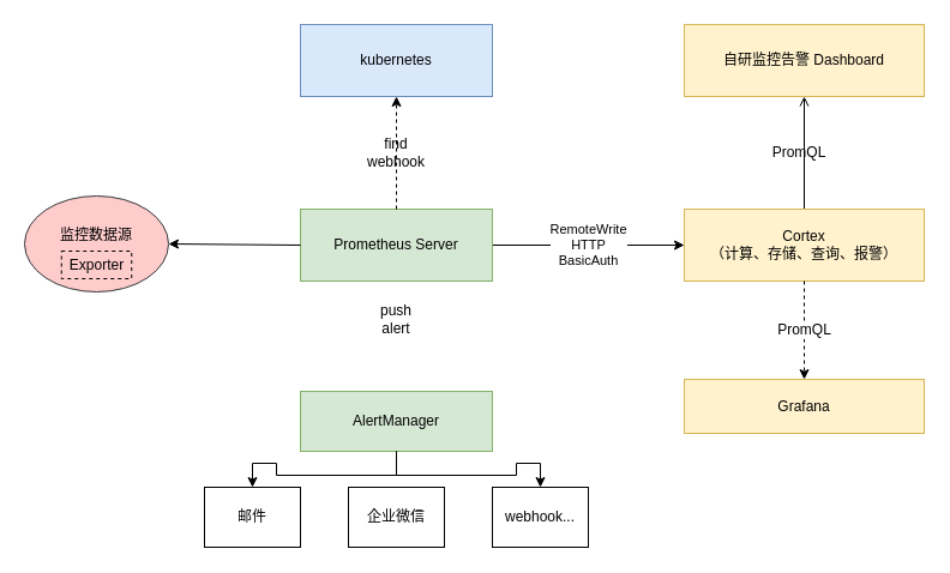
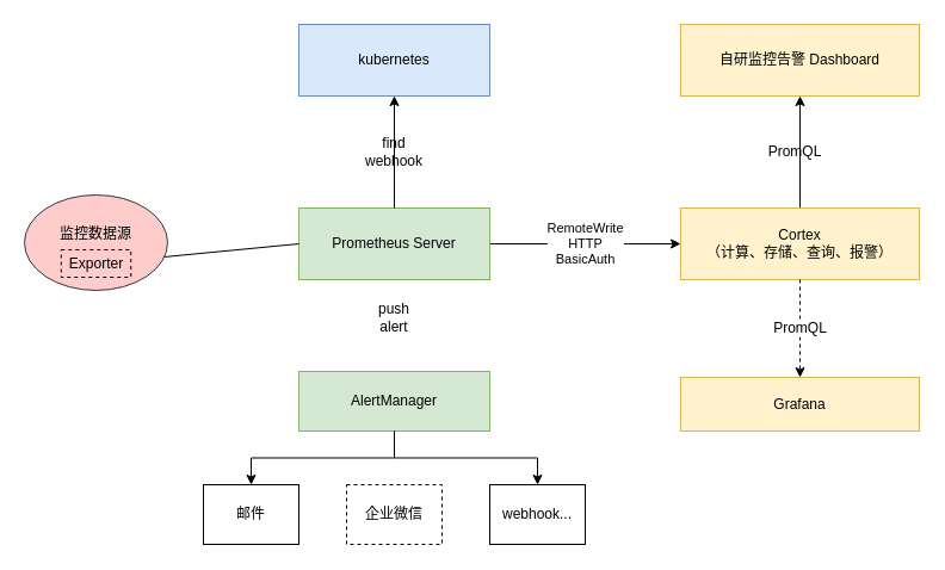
- <mxCell id="5" value="" style="edgeStyle=none;rounded=0;orthogonalLoop=1;jettySize=auto;html=1;exitX=0.5;exitY=0;exitDx=0;exitDy=0;endArrow=open;" parent="1" source="6" target="11" edge="1"><mxGeometry relative="1" as="geometry"><mxPoint x="1225.49" y="204.85" as="targetPoint" /></mxGeometry></mxCell>
+ <mxCell id="5" value="" style="edgeStyle=none;rounded=0;orthogonalLoop=1;jettySize=auto;html=1;exitX=0.5;exitY=0;exitDx=0;exitDy=0;" parent="1" source="6" target="11" edge="1"><mxGeometry relative="1" as="geometry"><mxPoint x="1225.49" y="204.85" as="targetPoint" /></mxGeometry></mxCell>
- <mxCell id="14" value="" style="endArrow=classic;html=1;entryX=0.5;entryY=1;entryDx=0;entryDy=0;exitX=0.5;exitY=0;exitDx=0;exitDy=0;dashed=1;" parent="1" source="3" target="13" edge="1"><mxGeometry width="50" height="50" relative="1" as="geometry"><mxPoint x="250" y="146" as="sourcePoint" /><mxPoint x="300" y="96" as="targetPoint" /></mxGeometry></mxCell>
+ <mxCell id="14" value="" style="endArrow=classic;html=1;entryX=0.5;entryY=1;entryDx=0;entryDy=0;exitX=0.5;exitY=0;exitDx=0;exitDy=0;" parent="1" source="3" target="13" edge="1"><mxGeometry width="50" height="50" relative="1" as="geometry"><mxPoint x="250" y="146" as="sourcePoint" /><mxPoint x="300" y="96" as="targetPoint" /></mxGeometry></mxCell>
- <mxCell id="4" value="" style="edgeStyle=none;rounded=0;orthogonalLoop=1;jettySize=auto;html=1;entryX=1;entryY=0.5;entryDx=0;entryDy=0;exitX=0;exitY=0.5;exitDx=0;exitDy=0;" parent="1" source="3" target="8" edge="1"><mxGeometry relative="1" as="geometry"><mxPoint x="220" y="136" as="sourcePoint" /><mxPoint x="190" y="36" as="targetPoint" /></mxGeometry></mxCell>
+ <mxCell id="4" value="" style="edgeStyle=none;rounded=0;orthogonalLoop=1;jettySize=auto;html=1;exitX=0;exitY=0.5;exitDx=0;exitDy=0;" parent="1" source="3" target="9" edge="1"><mxGeometry relative="1" as="geometry"><mxPoint x="220" y="136" as="sourcePoint" /><mxPoint x="190" y="36" as="targetPoint" /></mxGeometry></mxCell>
- <mxCell id="15" value="AlertManager" style="rounded=0;whiteSpace=wrap;html=1;fillColor=#d5e8d4;strokeColor=#82b366;" parent="1" vertex="1"><mxGeometry x="250" y="326" width="160" height="50" as="geometry" /></mxCell>
+ <mxCell id="15" value="AlertManager" style="rounded=0;whiteSpace=wrap;html=1;fillColor=#d5e8d4;strokeColor=#82b366;" parent="1" vertex="1"><mxGeometry x="250" y="311" width="160" height="50" as="geometry" /></mxCell>
- <mxCell id="19" value="企业微信" style="rounded=0;whiteSpace=wrap;html=1;" parent="1" vertex="1"><mxGeometry x="290" y="406" width="80" height="50" as="geometry" /></mxCell>
+ <mxCell id="19" value="企业微信" style="rounded=0;whiteSpace=wrap;html=1;dashed=1;" parent="1" vertex="1"><mxGeometry x="290" y="406" width="80" height="50" as="geometry" /></mxCell>
